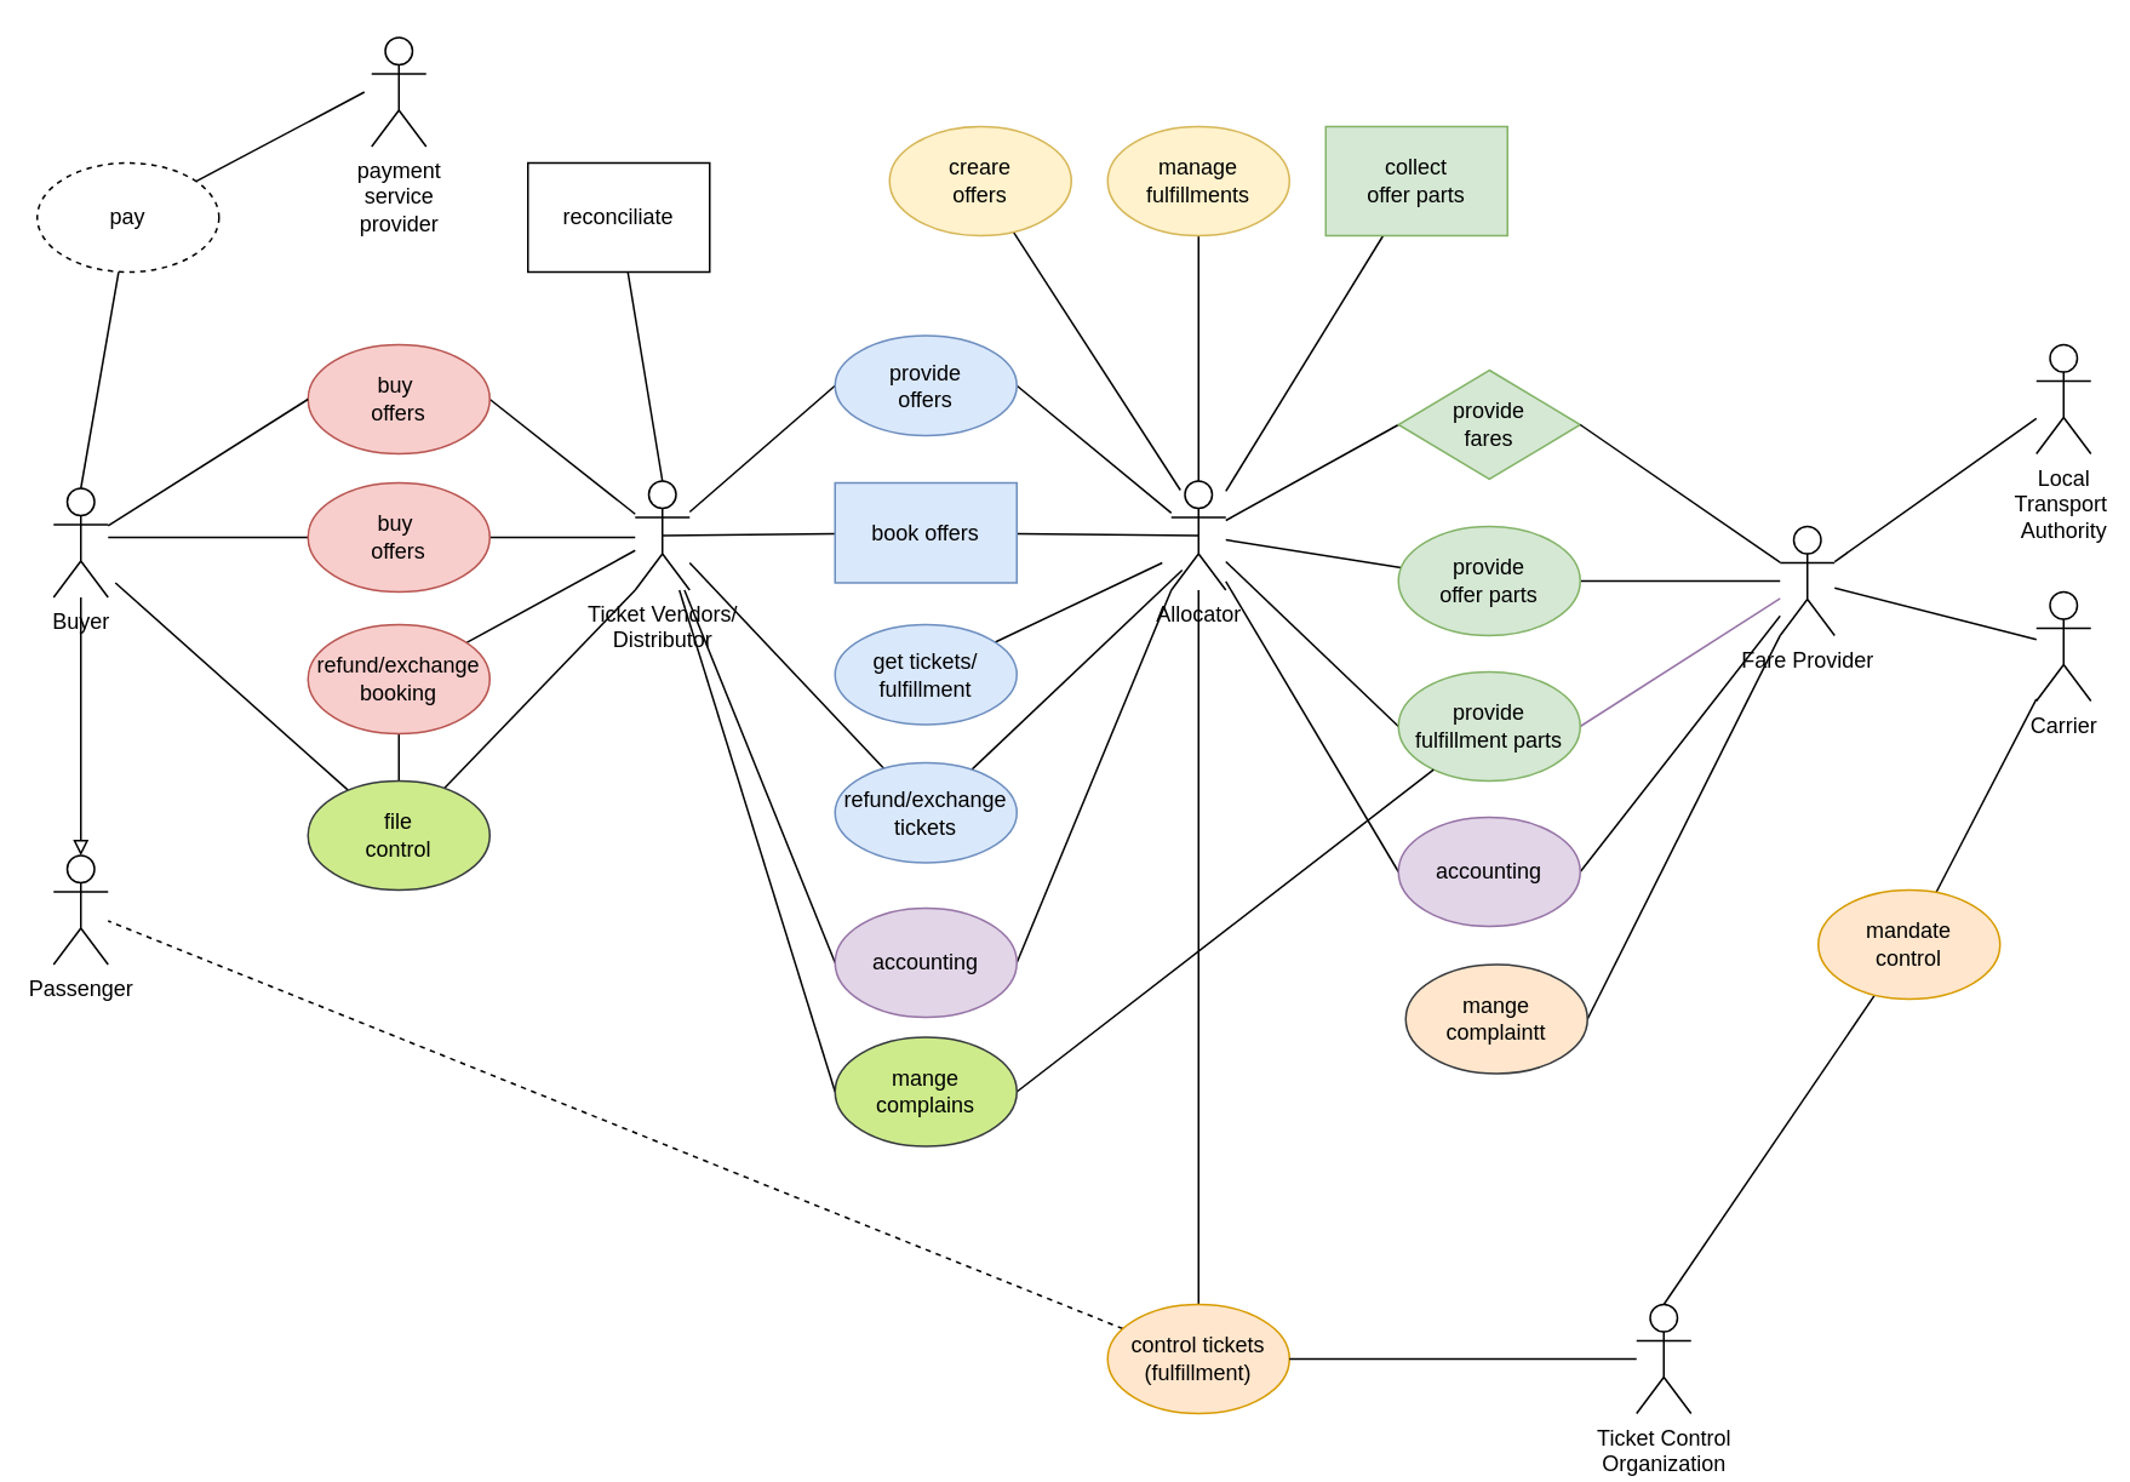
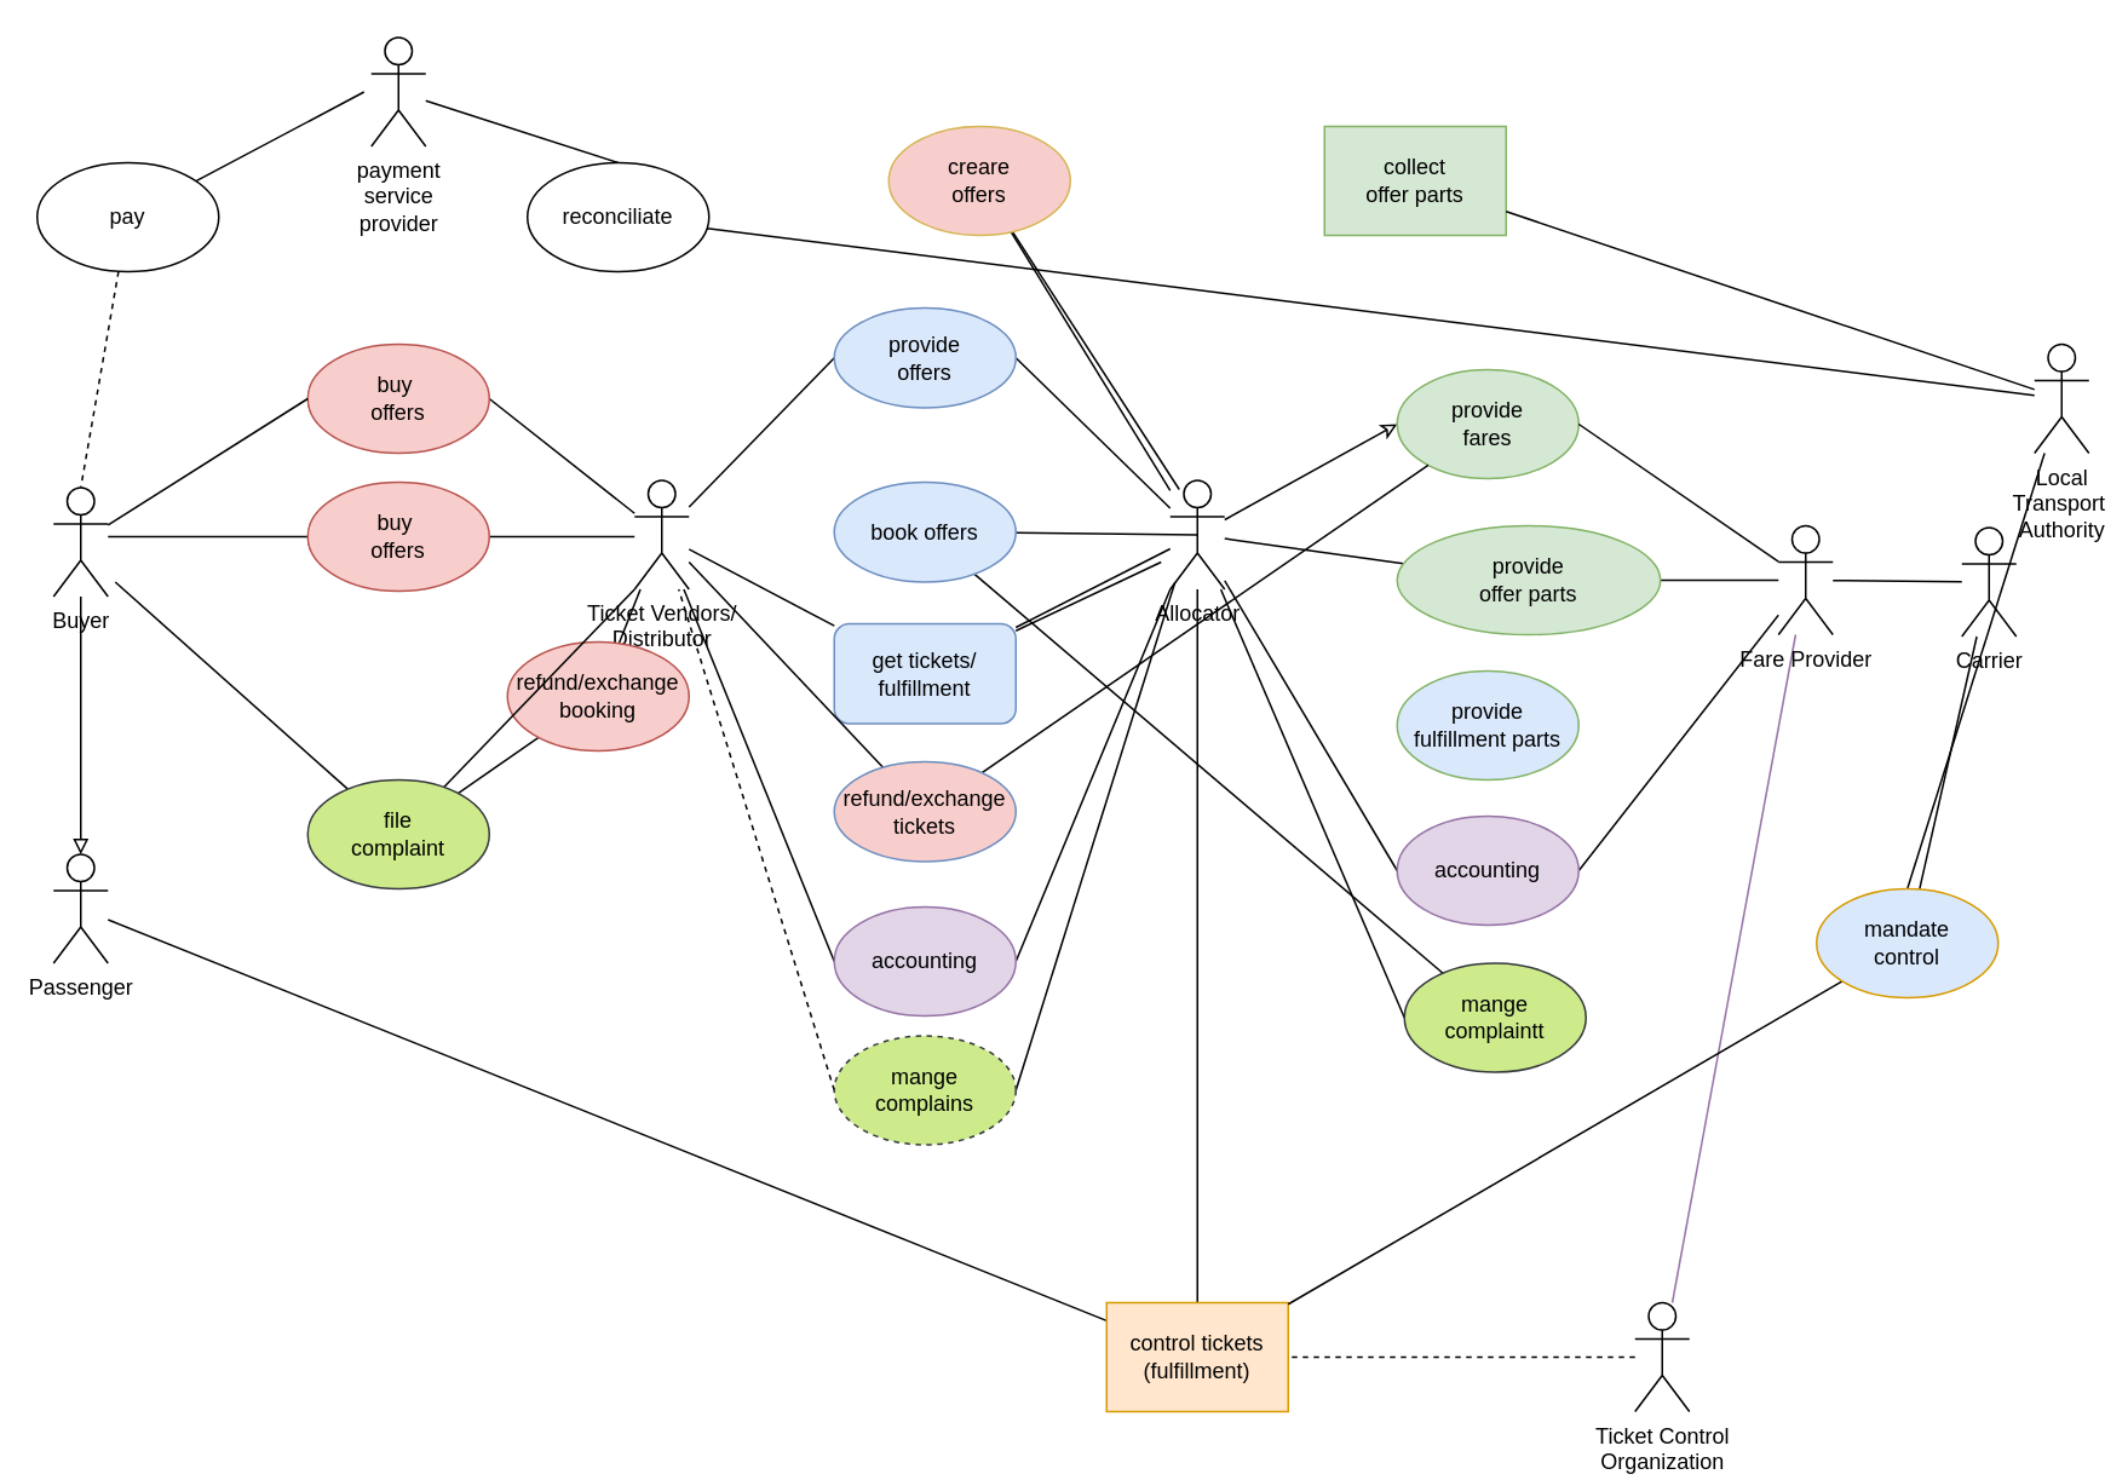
+ <mxCell id="63" style="edgeStyle=none;rounded=0;orthogonalLoop=1;jettySize=auto;html=1;endArrow=none;endFill=0;entryX=0.5;entryY=0;entryDx=0;entryDy=0;" parent="1" source="64" target="66" edge="1"><mxGeometry relative="1" as="geometry"><mxPoint x="230" y="60" as="sourcePoint" /><mxPoint x="329" y="89" as="targetPoint" /></mxGeometry></mxCell>
- <mxCell id="14" value="creare&lt;br&gt;offers" style="ellipse;whiteSpace=wrap;html=1;fillColor=#fff2cc;strokeColor=#d6b656;" parent="1" vertex="1"><mxGeometry x="489" y="69" width="100" height="60" as="geometry" /></mxCell>
+ <mxCell id="14" value="creare&lt;br&gt;offers" style="ellipse;whiteSpace=wrap;html=1;fillColor=#f8cecc;strokeColor=#d6b656;" parent="1" vertex="1"><mxGeometry x="489" y="69" width="100" height="60" as="geometry" /></mxCell>
- <mxCell id="16" value="manage&lt;br&gt;fulfillments" style="ellipse;whiteSpace=wrap;html=1;fillColor=#fff2cc;strokeColor=#d6b656;" parent="1" vertex="1"><mxGeometry x="609" y="69" width="100" height="60" as="geometry" /></mxCell>
- <mxCell id="62" value="pay" style="ellipse;whiteSpace=wrap;html=1;dashed=1;" parent="1" vertex="1"><mxGeometry x="20" y="89" width="100" height="60" as="geometry" /></mxCell>
+ <mxCell id="62" value="pay" style="ellipse;whiteSpace=wrap;html=1;" parent="1" vertex="1"><mxGeometry x="20" y="89" width="100" height="60" as="geometry" /></mxCell>
- <mxCell id="66" value="reconciliate" style="whiteSpace=wrap;html=1;rounded=0;" parent="1" vertex="1"><mxGeometry x="290" y="89" width="100" height="60" as="geometry" /></mxCell>
+ <mxCell id="66" value="reconciliate" style="ellipse;whiteSpace=wrap;html=1;" parent="1" vertex="1"><mxGeometry x="290" y="89" width="100" height="60" as="geometry" /></mxCell>
- <mxCell id="15" style="edgeStyle=none;rounded=0;orthogonalLoop=1;jettySize=auto;html=1;entryX=0.5;entryY=0;entryDx=0;entryDy=0;entryPerimeter=0;endArrow=none;endFill=0;" parent="1" source="16" target="11" edge="1"><mxGeometry relative="1" as="geometry" /></mxCell>
- <mxCell id="7" style="edgeStyle=none;rounded=0;orthogonalLoop=1;jettySize=auto;html=1;endArrow=none;endFill=0;" parent="1" source="11" target="27" edge="1"><mxGeometry relative="1" as="geometry"><mxPoint x="799" y="219" as="targetPoint" /></mxGeometry></mxCell>
+ <mxCell id="7" style="edgeStyle=none;rounded=0;orthogonalLoop=1;jettySize=auto;html=1;endArrow=none;endFill=0;" parent="1" source="11" target="54" edge="1"><mxGeometry relative="1" as="geometry"><mxPoint x="799" y="219" as="targetPoint" /></mxGeometry></mxCell>
- <mxCell id="65" style="edgeStyle=none;rounded=0;orthogonalLoop=1;jettySize=auto;html=1;entryX=0.5;entryY=0;entryDx=0;entryDy=0;entryPerimeter=0;endArrow=none;endFill=0;" parent="1" source="66" target="4" edge="1"><mxGeometry relative="1" as="geometry" /></mxCell>
+ <mxCell id="65" style="edgeStyle=none;rounded=0;orthogonalLoop=1;jettySize=auto;html=1;endArrow=none;endFill=0;" parent="1" source="66" target="43" edge="1"><mxGeometry relative="1" as="geometry" /></mxCell>
- <mxCell id="61" style="edgeStyle=none;rounded=0;orthogonalLoop=1;jettySize=auto;html=1;endArrow=none;endFill=0;entryX=0.5;entryY=0;entryDx=0;entryDy=0;entryPerimeter=0;" parent="1" source="62" target="20" edge="1"><mxGeometry relative="1" as="geometry"><mxPoint x="44" y="270" as="targetPoint" /></mxGeometry></mxCell>
+ <mxCell id="61" style="edgeStyle=none;rounded=0;orthogonalLoop=1;jettySize=auto;html=1;endArrow=none;endFill=0;entryX=0.5;entryY=0;entryDx=0;entryDy=0;entryPerimeter=0;dashed=1;" parent="1" source="62" target="20" edge="1"><mxGeometry relative="1" as="geometry"><mxPoint x="44" y="270" as="targetPoint" /></mxGeometry></mxCell>
- <mxCell id="12" value="provide&lt;br&gt;offers" style="ellipse;whiteSpace=wrap;html=1;fillColor=#dae8fc;strokeColor=#6c8ebf;" parent="1" vertex="1"><mxGeometry x="459" y="184" width="100" height="55" as="geometry" /></mxCell>
+ <mxCell id="12" value="provide&lt;br&gt;offers" style="ellipse;whiteSpace=wrap;html=1;fillColor=#dae8fc;strokeColor=#6c8ebf;" parent="1" vertex="1"><mxGeometry x="459" y="169" width="100" height="55" as="geometry" /></mxCell>
- <mxCell id="28" value="provide&lt;br&gt;fares" style="rhombus;whiteSpace=wrap;html=1;fillColor=#d5e8d4;strokeColor=#82b366;" parent="1" vertex="1"><mxGeometry x="769" y="203" width="100" height="60" as="geometry" /></mxCell>
+ <mxCell id="28" value="provide&lt;br&gt;fares" style="ellipse;whiteSpace=wrap;html=1;fillColor=#d5e8d4;strokeColor=#82b366;" parent="1" vertex="1"><mxGeometry x="769" y="203" width="100" height="60" as="geometry" /></mxCell>
- <mxCell id="8" style="edgeStyle=none;rounded=0;orthogonalLoop=1;jettySize=auto;html=1;entryX=0;entryY=0.5;entryDx=0;entryDy=0;endArrow=none;endFill=0;" parent="1" source="11" target="28" edge="1"><mxGeometry relative="1" as="geometry" /></mxCell>
+ <mxCell id="8" style="edgeStyle=none;rounded=0;orthogonalLoop=1;jettySize=auto;html=1;entryX=0;entryY=0.5;entryDx=0;entryDy=0;endArrow=classic;endFill=0;" parent="1" source="11" target="28" edge="1"><mxGeometry relative="1" as="geometry" /></mxCell>
- <mxCell id="42" style="edgeStyle=none;rounded=0;orthogonalLoop=1;jettySize=auto;html=1;endArrow=none;endFill=0;" parent="1" source="43" target="32" edge="1"><mxGeometry relative="1" as="geometry"><mxPoint x="999" y="279" as="targetPoint" /></mxGeometry></mxCell>
+ <mxCell id="42" style="edgeStyle=none;rounded=0;orthogonalLoop=1;jettySize=auto;html=1;endArrow=none;endFill=0;" parent="1" source="43" target="27" edge="1"><mxGeometry relative="1" as="geometry"><mxPoint x="999" y="279" as="targetPoint" /></mxGeometry></mxCell>
- <mxCell id="51" value="book offers" style="whiteSpace=wrap;html=1;fillColor=#dae8fc;strokeColor=#6c8ebf;rounded=0;" parent="1" vertex="1"><mxGeometry x="459" y="265" width="100" height="55" as="geometry" /></mxCell>
+ <mxCell id="51" value="book offers" style="ellipse;whiteSpace=wrap;html=1;fillColor=#dae8fc;strokeColor=#6c8ebf;" parent="1" vertex="1"><mxGeometry x="459" y="265" width="100" height="55" as="geometry" /></mxCell>
- <mxCell id="50" style="edgeStyle=none;rounded=0;orthogonalLoop=1;jettySize=auto;html=1;entryX=0.5;entryY=0.5;entryDx=0;entryDy=0;entryPerimeter=0;endArrow=none;endFill=0;" parent="1" source="51" target="4" edge="1"><mxGeometry relative="1" as="geometry" /></mxCell>
+ <mxCell id="50" style="edgeStyle=none;rounded=0;orthogonalLoop=1;jettySize=auto;html=1;endArrow=none;endFill=0;" parent="1" source="51" target="75" edge="1"><mxGeometry relative="1" as="geometry" /></mxCell>
- <mxCell id="38" value="provide&lt;br&gt;offer parts" style="ellipse;whiteSpace=wrap;html=1;fillColor=#d5e8d4;strokeColor=#82b366;" parent="1" vertex="1"><mxGeometry x="769" y="289" width="100" height="60" as="geometry" /></mxCell>
+ <mxCell id="38" value="provide&lt;br&gt;offer parts" style="ellipse;whiteSpace=wrap;html=1;fillColor=#d5e8d4;strokeColor=#82b366;" parent="1" vertex="1"><mxGeometry x="769" y="289" width="145" height="60" as="geometry" /></mxCell>
+ <mxCell id="53" style="edgeStyle=none;rounded=0;orthogonalLoop=1;jettySize=auto;html=1;endArrow=none;endFill=0;" parent="1" source="54" target="4" edge="1"><mxGeometry relative="1" as="geometry" /></mxCell>
- <mxCell id="9" style="edgeStyle=none;rounded=0;orthogonalLoop=1;jettySize=auto;html=1;entryX=0;entryY=0.5;entryDx=0;entryDy=0;endArrow=none;endFill=0;" parent="1" source="11" target="39" edge="1"><mxGeometry relative="1" as="geometry" /></mxCell>
+ <mxCell id="9" style="edgeStyle=none;rounded=0;orthogonalLoop=1;jettySize=auto;html=1;endArrow=none;endFill=0;" parent="1" source="11" target="14" edge="1"><mxGeometry relative="1" as="geometry" /></mxCell>
- <mxCell id="59" value="Carrier" style="shape=umlActor;verticalLabelPosition=bottom;verticalAlign=top;html=1;" parent="1" vertex="1"><mxGeometry x="1120" y="325" width="30" height="60" as="geometry" /></mxCell>
+ <mxCell id="59" value="Carrier" style="shape=umlActor;verticalLabelPosition=bottom;verticalAlign=top;html=1;" parent="1" vertex="1"><mxGeometry x="1080" y="290" width="30" height="60" as="geometry" /></mxCell>
- <mxCell id="30" style="edgeStyle=none;rounded=0;orthogonalLoop=1;jettySize=auto;html=1;entryX=1;entryY=0.5;entryDx=0;entryDy=0;endArrow=none;endFill=0;fillColor=#e1d5e7;strokeColor=#9673a6;" parent="1" source="32" target="39" edge="1"><mxGeometry relative="1" as="geometry" /></mxCell>
+ <mxCell id="30" style="edgeStyle=none;rounded=0;orthogonalLoop=1;jettySize=auto;html=1;endArrow=none;endFill=0;fillColor=#e1d5e7;strokeColor=#9673a6;" parent="1" source="32" target="45" edge="1"><mxGeometry relative="1" as="geometry" /></mxCell>
+ <mxCell id="31" style="edgeStyle=none;rounded=0;orthogonalLoop=1;jettySize=auto;html=1;entryX=0.5;entryY=0;entryDx=0;entryDy=0;endArrow=none;endFill=0;" parent="1" source="43" target="48" edge="1"><mxGeometry relative="1" as="geometry" /></mxCell>
- <mxCell id="67" style="edgeStyle=none;rounded=0;orthogonalLoop=1;jettySize=auto;html=1;entryX=0.2;entryY=0.817;entryDx=0;entryDy=0;entryPerimeter=0;endArrow=none;endFill=0;" parent="1" source="69" target="11" edge="1"><mxGeometry relative="1" as="geometry" /></mxCell>
+ <mxCell id="67" style="edgeStyle=none;rounded=0;orthogonalLoop=1;jettySize=auto;html=1;endArrow=none;endFill=0;" parent="1" source="69" target="28" edge="1"><mxGeometry relative="1" as="geometry" /></mxCell>
- <mxCell id="54" value="get tickets/&lt;br&gt;fulfillment" style="ellipse;whiteSpace=wrap;html=1;fillColor=#dae8fc;strokeColor=#6c8ebf;" parent="1" vertex="1"><mxGeometry x="459" y="343" width="100" height="55" as="geometry" /></mxCell>
+ <mxCell id="54" value="get tickets/&lt;br&gt;fulfillment" style="whiteSpace=wrap;html=1;fillColor=#dae8fc;strokeColor=#6c8ebf;rounded=1;" parent="1" vertex="1"><mxGeometry x="459" y="343" width="100" height="55" as="geometry" /></mxCell>
- <mxCell id="26" value="refund/exchange&lt;br&gt;booking" style="ellipse;whiteSpace=wrap;html=1;fillColor=#f8cecc;strokeColor=#b85450;" parent="1" vertex="1"><mxGeometry x="169" y="343" width="100" height="60" as="geometry" /></mxCell>
+ <mxCell id="26" value="refund/exchange&lt;br&gt;booking" style="ellipse;whiteSpace=wrap;html=1;fillColor=#f8cecc;strokeColor=#b85450;" parent="1" vertex="1"><mxGeometry x="279" y="353" width="100" height="60" as="geometry" /></mxCell>
- <mxCell id="39" value="provide&lt;br&gt;fulfillment parts" style="ellipse;whiteSpace=wrap;html=1;fillColor=#d5e8d4;strokeColor=#82b366;" parent="1" vertex="1"><mxGeometry x="769" y="369" width="100" height="60" as="geometry" /></mxCell>
+ <mxCell id="39" value="provide&lt;br&gt;fulfillment parts" style="ellipse;whiteSpace=wrap;html=1;fillColor=#dae8fc;strokeColor=#82b366;" parent="1" vertex="1"><mxGeometry x="769" y="369" width="100" height="60" as="geometry" /></mxCell>
+ <mxCell id="73" style="edgeStyle=none;html=1;endArrow=none;endFill=0;exitX=0;exitY=0.5;exitDx=0;exitDy=0;" edge="1" parent="1" source="75" target="11"><mxGeometry relative="1" as="geometry" /></mxCell>
- <mxCell id="69" value="refund/exchange&lt;br&gt;tickets" style="ellipse;whiteSpace=wrap;html=1;fillColor=#dae8fc;strokeColor=#6c8ebf;" parent="1" vertex="1"><mxGeometry x="459" y="419" width="100" height="55" as="geometry" /></mxCell>
+ <mxCell id="69" value="refund/exchange&lt;br&gt;tickets" style="ellipse;whiteSpace=wrap;html=1;fillColor=#f8cecc;strokeColor=#6c8ebf;" parent="1" vertex="1"><mxGeometry x="459" y="419" width="100" height="55" as="geometry" /></mxCell>
- <mxCell id="74" style="edgeStyle=none;html=1;endArrow=none;endFill=0;exitX=1;exitY=0.5;exitDx=0;exitDy=0;" edge="1" parent="1" source="75" target="32"><mxGeometry relative="1" as="geometry" /></mxCell>
- <mxCell id="78" value="file&lt;br&gt;control" style="ellipse;whiteSpace=wrap;html=1;fillColor=#cdeb8b;strokeColor=#36393d;" vertex="1" parent="1"><mxGeometry x="169" y="429" width="100" height="60" as="geometry" /></mxCell>
+ <mxCell id="78" value="file&lt;br&gt;complaint" style="ellipse;whiteSpace=wrap;html=1;fillColor=#cdeb8b;strokeColor=#36393d;" vertex="1" parent="1"><mxGeometry x="169" y="429" width="100" height="60" as="geometry" /></mxCell>
- <mxCell id="71" style="edgeStyle=none;html=1;exitX=0;exitY=0.5;exitDx=0;exitDy=0;endArrow=none;endFill=0;" edge="1" parent="1" source="72" target="4"><mxGeometry relative="1" as="geometry" /></mxCell>
+ <mxCell id="71" style="edgeStyle=none;html=1;exitX=0;exitY=0.5;exitDx=0;exitDy=0;endArrow=none;endFill=0;dashed=1;" edge="1" parent="1" source="72" target="4"><mxGeometry relative="1" as="geometry" /></mxCell>
- <mxCell id="70" style="edgeStyle=none;html=1;exitX=1;exitY=0.5;exitDx=0;exitDy=0;endArrow=none;endFill=0;" edge="1" parent="1" source="72" target="39"><mxGeometry relative="1" as="geometry" /></mxCell>
+ <mxCell id="70" style="edgeStyle=none;html=1;entryX=0.089;entryY=0.933;entryDx=0;entryDy=0;entryPerimeter=0;exitX=1;exitY=0.5;exitDx=0;exitDy=0;endArrow=none;endFill=0;" edge="1" parent="1" source="72" target="11"><mxGeometry relative="1" as="geometry" /></mxCell>
- <mxCell id="48" value="mandate&lt;br&gt;control" style="ellipse;whiteSpace=wrap;html=1;fillColor=#ffe6cc;strokeColor=#d79b00;" parent="1" vertex="1"><mxGeometry x="1000" y="489" width="100" height="60" as="geometry" /></mxCell>
+ <mxCell id="48" value="mandate&lt;br&gt;control" style="ellipse;whiteSpace=wrap;html=1;fillColor=#dae8fc;strokeColor=#d79b00;" parent="1" vertex="1"><mxGeometry x="1000" y="489" width="100" height="60" as="geometry" /></mxCell>
- <mxCell id="75" value="mange&lt;br&gt;complaintt" style="ellipse;whiteSpace=wrap;html=1;fillColor=#ffe6cc;strokeColor=#36393d;" vertex="1" parent="1"><mxGeometry x="773" y="530" width="100" height="60" as="geometry" /></mxCell>
+ <mxCell id="75" value="mange&lt;br&gt;complaintt" style="ellipse;whiteSpace=wrap;html=1;fillColor=#cdeb8b;strokeColor=#36393d;" vertex="1" parent="1"><mxGeometry x="773" y="530" width="100" height="60" as="geometry" /></mxCell>
- <mxCell id="72" value="mange&lt;br&gt;complains" style="ellipse;whiteSpace=wrap;html=1;fillColor=#cdeb8b;strokeColor=#36393d;" vertex="1" parent="1"><mxGeometry x="459" y="570" width="100" height="60" as="geometry" /></mxCell>
+ <mxCell id="72" value="mange&lt;br&gt;complains" style="ellipse;whiteSpace=wrap;html=1;fillColor=#cdeb8b;strokeColor=#36393d;dashed=1;" vertex="1" parent="1"><mxGeometry x="459" y="570" width="100" height="60" as="geometry" /></mxCell>
- <mxCell id="33" style="edgeStyle=none;rounded=0;orthogonalLoop=1;jettySize=auto;html=1;endArrow=none;endFill=0;dashed=1;" parent="1" source="34" target="35" edge="1"><mxGeometry relative="1" as="geometry"><mxPoint x="69" y="687" as="targetPoint" /></mxGeometry></mxCell>
+ <mxCell id="33" style="edgeStyle=none;rounded=0;orthogonalLoop=1;jettySize=auto;html=1;endArrow=none;endFill=0;" parent="1" source="34" target="35" edge="1"><mxGeometry relative="1" as="geometry"><mxPoint x="69" y="687" as="targetPoint" /></mxGeometry></mxCell>
- <mxCell id="46" style="edgeStyle=none;rounded=0;orthogonalLoop=1;jettySize=auto;html=1;entryX=0.5;entryY=0;entryDx=0;entryDy=0;entryPerimeter=0;endArrow=none;endFill=0;" parent="1" source="48" target="45" edge="1"><mxGeometry relative="1" as="geometry" /></mxCell>
+ <mxCell id="46" style="edgeStyle=none;rounded=0;orthogonalLoop=1;jettySize=auto;html=1;endArrow=none;endFill=0;" parent="1" source="48" target="34" edge="1"><mxGeometry relative="1" as="geometry" /></mxCell>
- <mxCell id="34" value="control tickets&lt;br&gt;(fulfillment)" style="ellipse;whiteSpace=wrap;html=1;fillColor=#ffe6cc;strokeColor=#d79b00;" parent="1" vertex="1"><mxGeometry x="609" y="717" width="100" height="60" as="geometry" /></mxCell>
+ <mxCell id="34" value="control tickets&lt;br&gt;(fulfillment)" style="whiteSpace=wrap;html=1;fillColor=#ffe6cc;strokeColor=#d79b00;rounded=0;" parent="1" vertex="1"><mxGeometry x="609" y="717" width="100" height="60" as="geometry" /></mxCell>
- <mxCell id="44" style="edgeStyle=none;rounded=0;orthogonalLoop=1;jettySize=auto;html=1;entryX=1;entryY=0.5;entryDx=0;entryDy=0;endArrow=none;endFill=0;" parent="1" source="45" target="34" edge="1"><mxGeometry relative="1" as="geometry" /></mxCell>
+ <mxCell id="44" style="edgeStyle=none;rounded=0;orthogonalLoop=1;jettySize=auto;html=1;entryX=1;entryY=0.5;entryDx=0;entryDy=0;endArrow=none;endFill=0;dashed=1;" parent="1" source="45" target="34" edge="1"><mxGeometry relative="1" as="geometry" /></mxCell>
